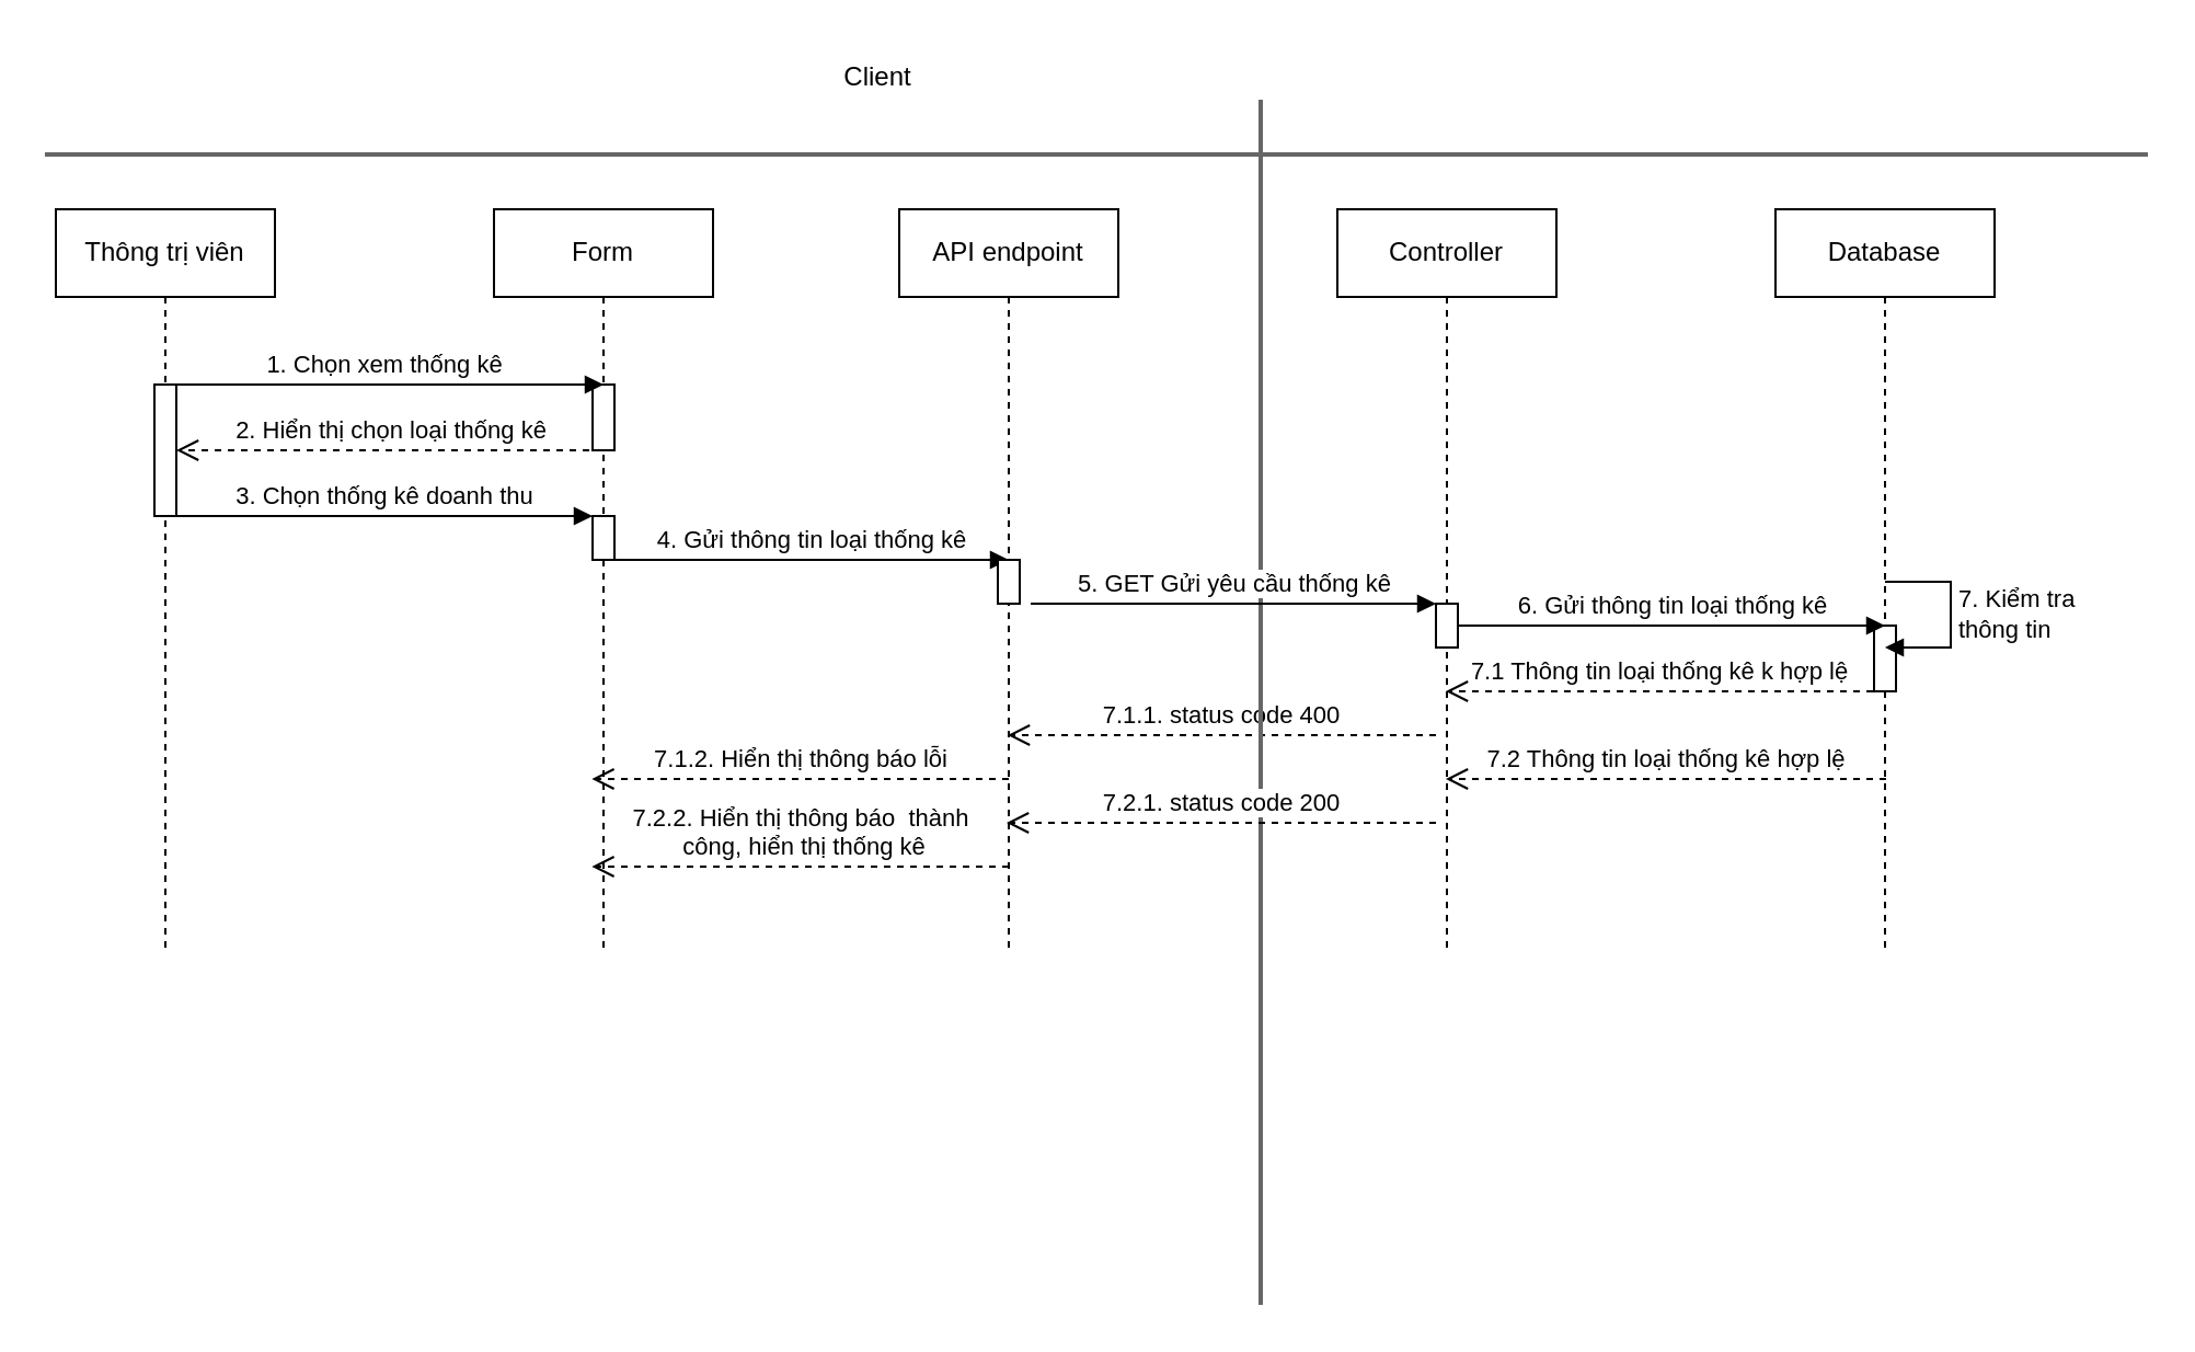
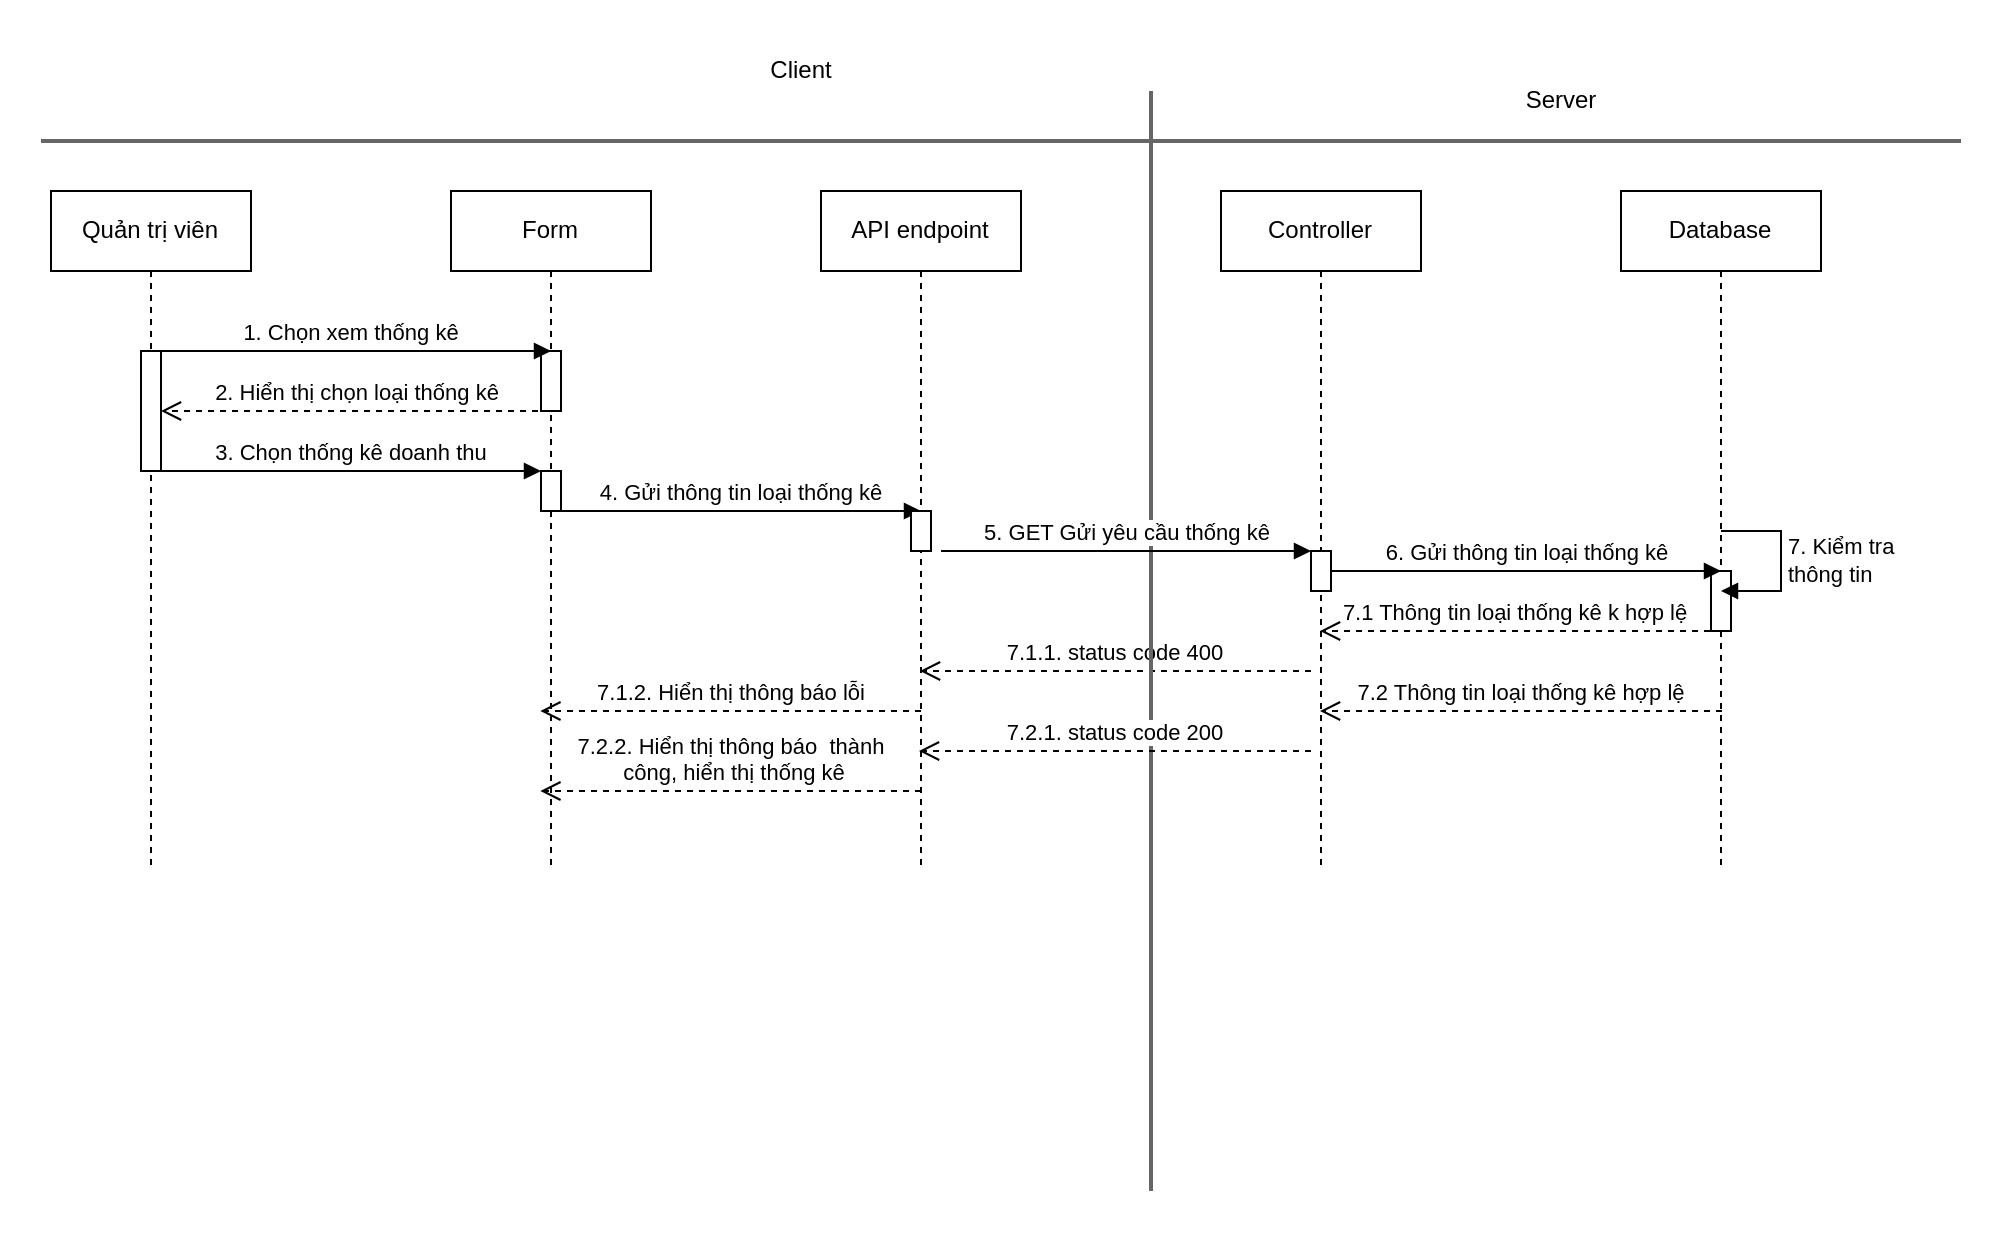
+ <mxCell id="18" value="Server" style="text;html=1;align=center;verticalAlign=middle;resizable=0;points=[];autosize=1;strokeColor=none;fillColor=none;" parent="1" vertex="1"><mxGeometry x="750" y="35" width="60" height="30" as="geometry" /></mxCell>
- <mxCell id="2" value="Thông trị viên" style="shape=umlLifeline;perimeter=lifelinePerimeter;whiteSpace=wrap;html=1;container=1;dropTarget=0;collapsible=0;recursiveResize=0;outlineConnect=0;portConstraint=eastwest;newEdgeStyle={&quot;curved&quot;:0,&quot;rounded&quot;:0};" parent="1" vertex="1"><mxGeometry x="25" y="95" width="100" height="340" as="geometry" /></mxCell>
+ <mxCell id="2" value="Quản trị viên" style="shape=umlLifeline;perimeter=lifelinePerimeter;whiteSpace=wrap;html=1;container=1;dropTarget=0;collapsible=0;recursiveResize=0;outlineConnect=0;portConstraint=eastwest;newEdgeStyle={&quot;curved&quot;:0,&quot;rounded&quot;:0};" parent="1" vertex="1"><mxGeometry x="25" y="95" width="100" height="340" as="geometry" /></mxCell>
